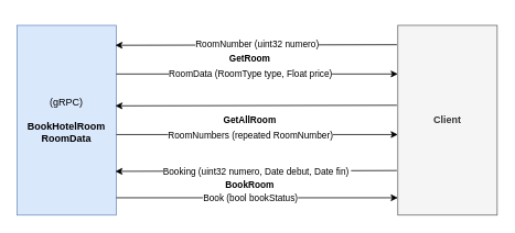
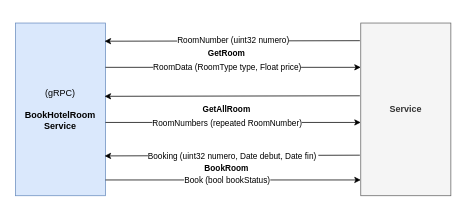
- <mxCell id="2" value="(gRPC)&lt;br&gt;&lt;br&gt;&lt;b&gt;BookHotelRoom&lt;br&gt;RoomData&lt;/b&gt;" style="rounded=0;whiteSpace=wrap;html=1;fillColor=#dae8fc;strokeColor=#6c8ebf;" parent="1" vertex="1"><mxGeometry x="20" y="30" width="120" height="230" as="geometry" /></mxCell>
+ <mxCell id="2" value="(gRPC)&lt;br&gt;&lt;br&gt;&lt;b&gt;BookHotelRoom&lt;br&gt;Service&lt;/b&gt;" style="rounded=0;whiteSpace=wrap;html=1;fillColor=#dae8fc;strokeColor=#6c8ebf;" parent="1" vertex="1"><mxGeometry x="20" y="30" width="120" height="230" as="geometry" /></mxCell>
- <mxCell id="4" value="&lt;b&gt;Client&lt;/b&gt;" style="rounded=0;whiteSpace=wrap;html=1;fillColor=#f5f5f5;fontColor=#333333;strokeColor=#666666;" parent="1" vertex="1"><mxGeometry x="480" y="30" width="120" height="230" as="geometry" /></mxCell>
+ <mxCell id="4" value="&lt;b&gt;Service&lt;/b&gt;" style="rounded=0;whiteSpace=wrap;html=1;fillColor=#f5f5f5;fontColor=#333333;strokeColor=#666666;" parent="1" vertex="1"><mxGeometry x="480" y="30" width="120" height="230" as="geometry" /></mxCell>
